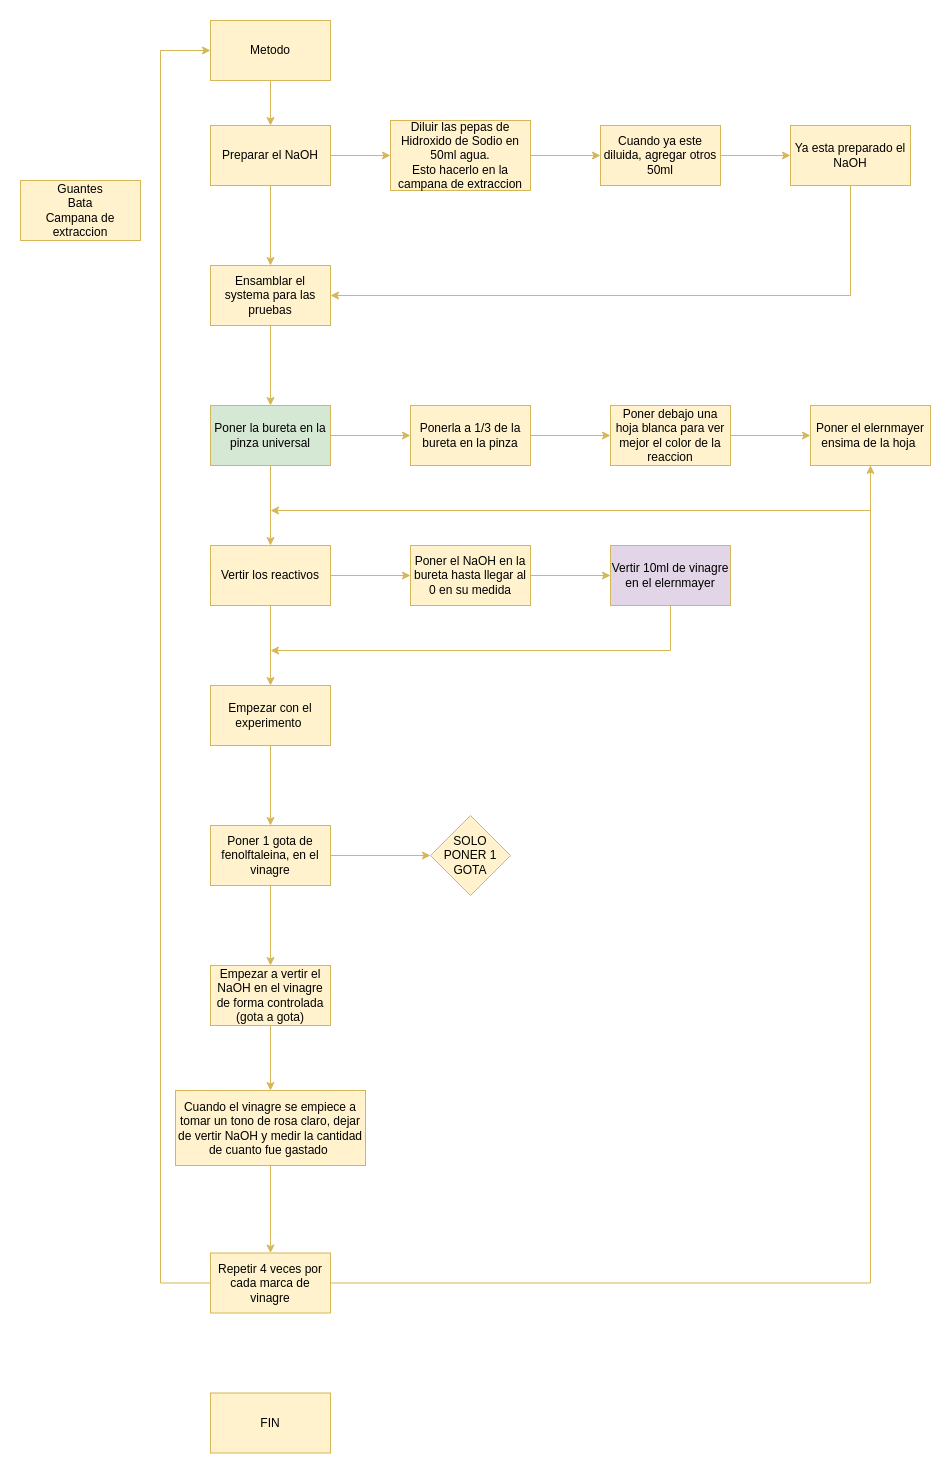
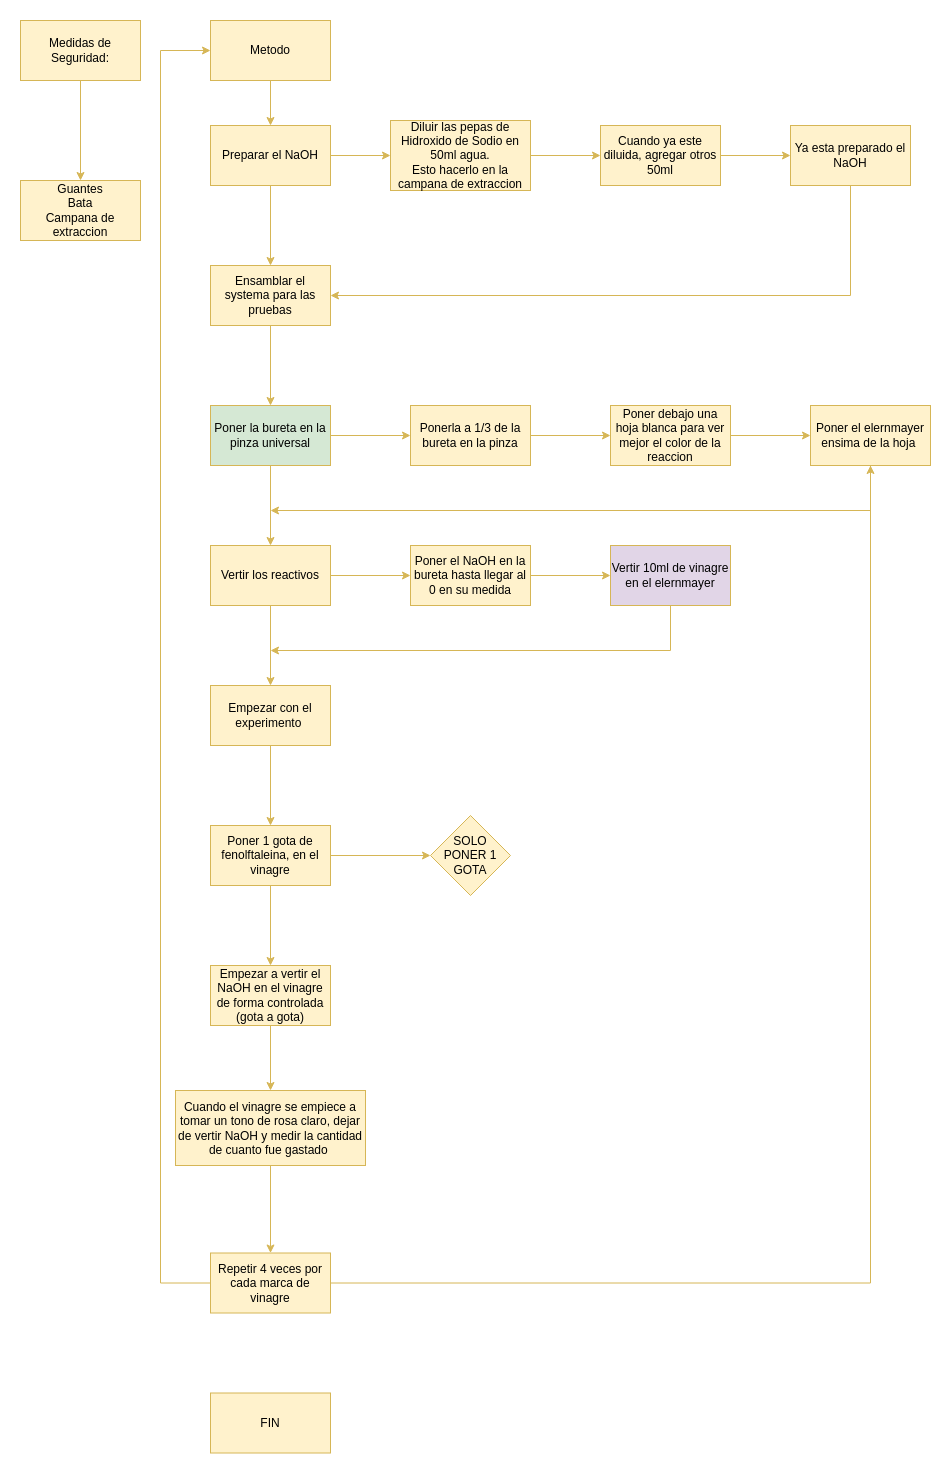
+ <mxCell id="3" value="Medidas de Seguridad:" style="rounded=0;whiteSpace=wrap;html=1;fillColor=#fff2cc;strokeColor=#d6b656;" vertex="1" parent="1"><mxGeometry x="20" y="20" width="120" height="60" as="geometry" /></mxCell>
+ <mxCell id="2" value="" style="edgeStyle=orthogonalEdgeStyle;rounded=0;orthogonalLoop=1;jettySize=auto;html=1;fillColor=#fff2cc;strokeColor=#d6b656;" edge="1" parent="1" source="3" target="4"><mxGeometry relative="1" as="geometry" /></mxCell>
